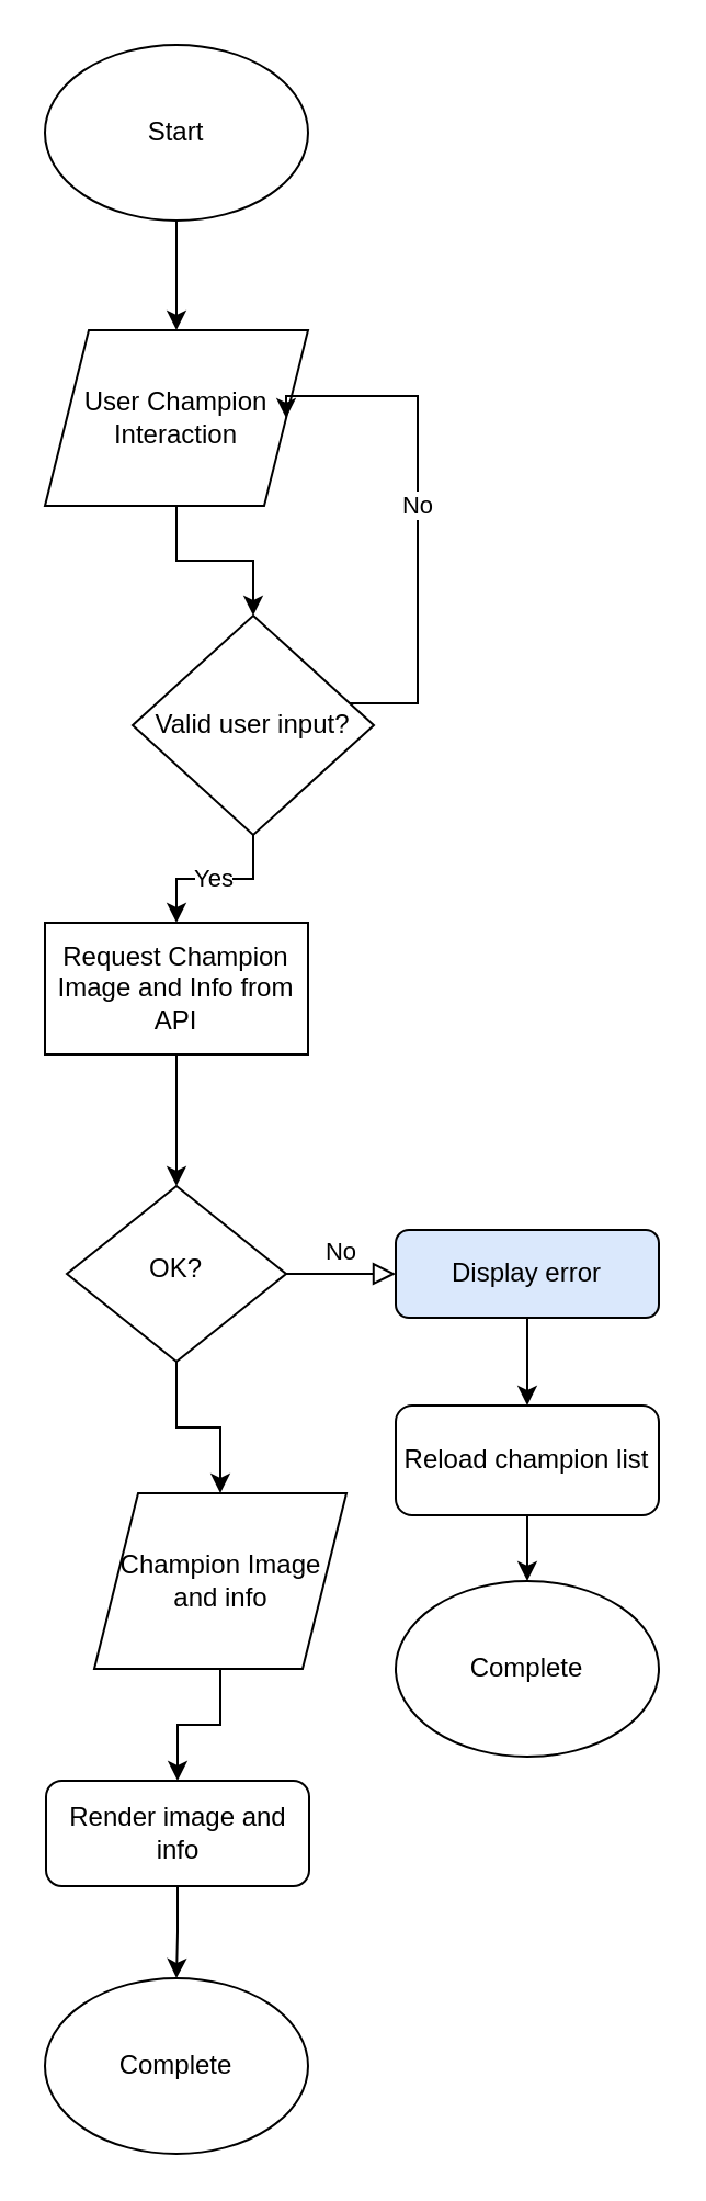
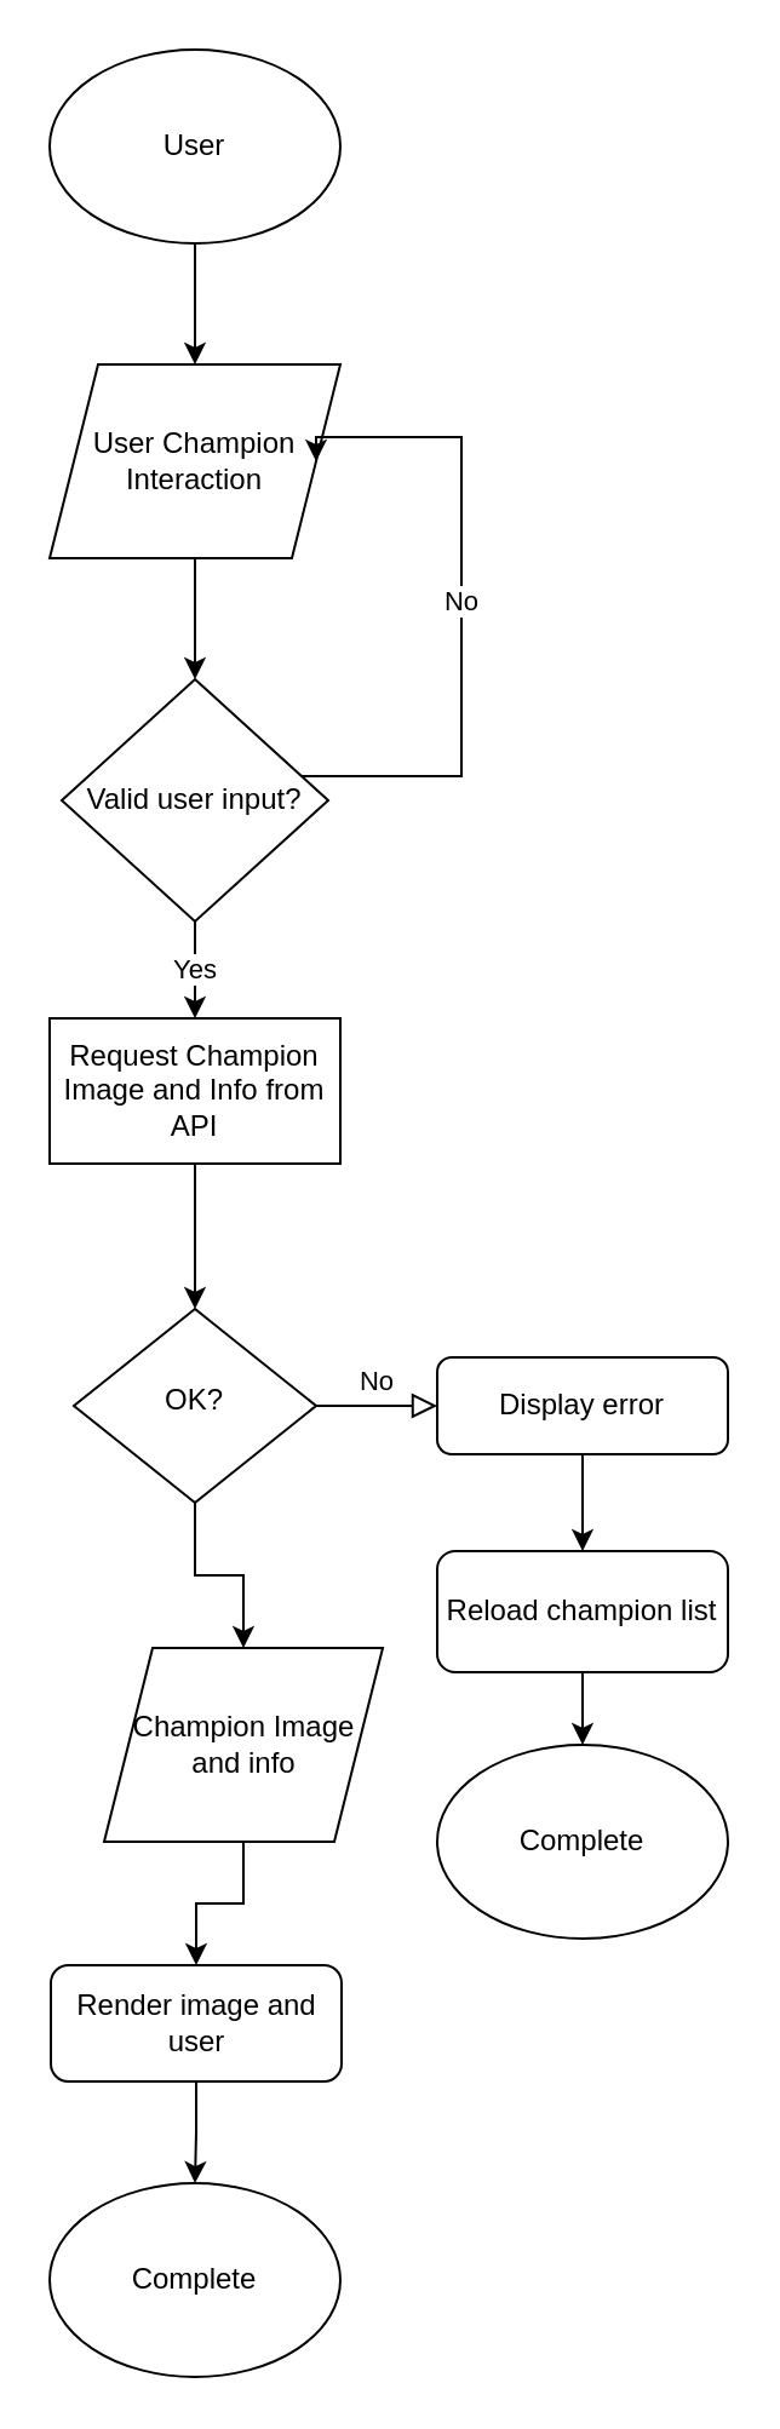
- <mxCell id="8" value="Start" style="ellipse;whiteSpace=wrap;html=1;" vertex="1" parent="1"><mxGeometry x="20" y="20" width="120" height="80" as="geometry" /></mxCell>
+ <mxCell id="8" value="User" style="ellipse;whiteSpace=wrap;html=1;" vertex="1" parent="1"><mxGeometry x="20" y="20" width="120" height="80" as="geometry" /></mxCell>
- <mxCell id="15" value="Valid user input?" style="rhombus;whiteSpace=wrap;html=1;" vertex="1" parent="1"><mxGeometry x="60" y="280" width="110" height="100" as="geometry" /></mxCell>
+ <mxCell id="15" value="Valid user input?" style="rhombus;whiteSpace=wrap;html=1;" vertex="1" parent="1"><mxGeometry x="25" y="280" width="110" height="100" as="geometry" /></mxCell>
- <mxCell id="6" value="Display error" style="rounded=1;whiteSpace=wrap;html=1;fontSize=12;glass=0;strokeWidth=1;shadow=0;fillColor=#dae8fc;" parent="1" vertex="1"><mxGeometry x="180" y="560" width="120" height="40" as="geometry" /></mxCell>
+ <mxCell id="6" value="Display error" style="rounded=1;whiteSpace=wrap;html=1;fontSize=12;glass=0;strokeWidth=1;shadow=0;" parent="1" vertex="1"><mxGeometry x="180" y="560" width="120" height="40" as="geometry" /></mxCell>
- <mxCell id="19" value="Render image and info" style="rounded=1;whiteSpace=wrap;html=1;fontSize=12;glass=0;strokeWidth=1;shadow=0;" vertex="1" parent="1"><mxGeometry x="20.5" y="811" width="120" height="48" as="geometry" /></mxCell>
+ <mxCell id="19" value="Render image and user" style="rounded=1;whiteSpace=wrap;html=1;fontSize=12;glass=0;strokeWidth=1;shadow=0;" vertex="1" parent="1"><mxGeometry x="20.5" y="811" width="120" height="48" as="geometry" /></mxCell>
